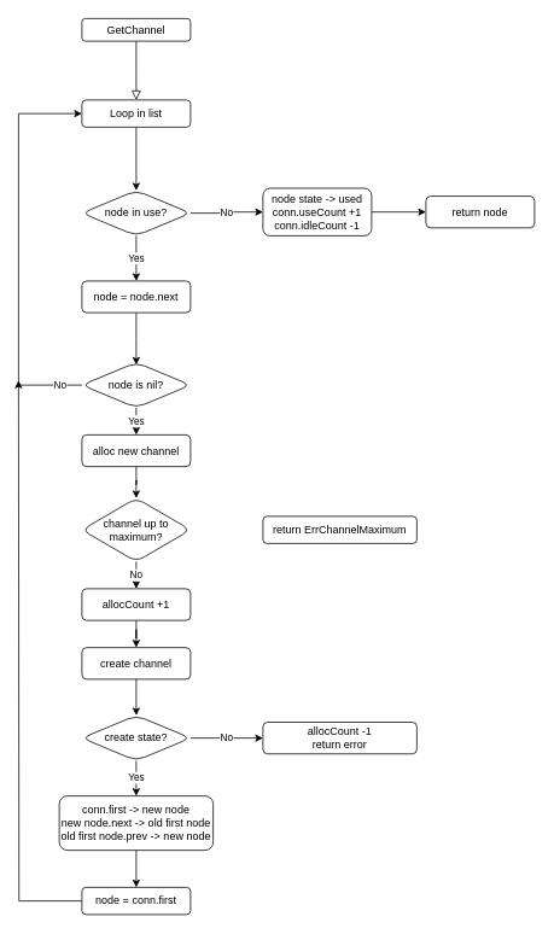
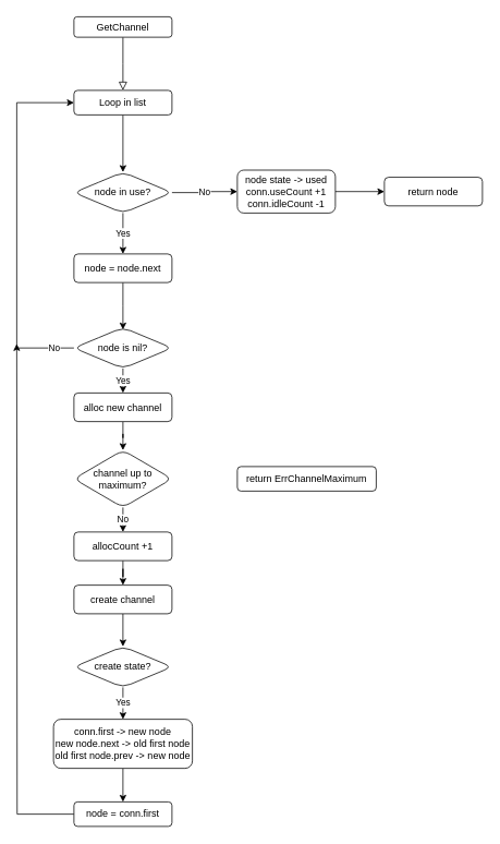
- <mxCell id="24" value="No" style="edgeStyle=orthogonalEdgeStyle;rounded=0;orthogonalLoop=1;jettySize=auto;html=1;" parent="1" source="26" target="30" edge="1"><mxGeometry relative="1" as="geometry" /></mxCell>
- <mxCell id="30" value="allocCount -1&lt;br&gt;return error" style="whiteSpace=wrap;html=1;rounded=1;" parent="1" vertex="1"><mxGeometry x="290" y="797.5" width="170" height="35" as="geometry" /></mxCell>
